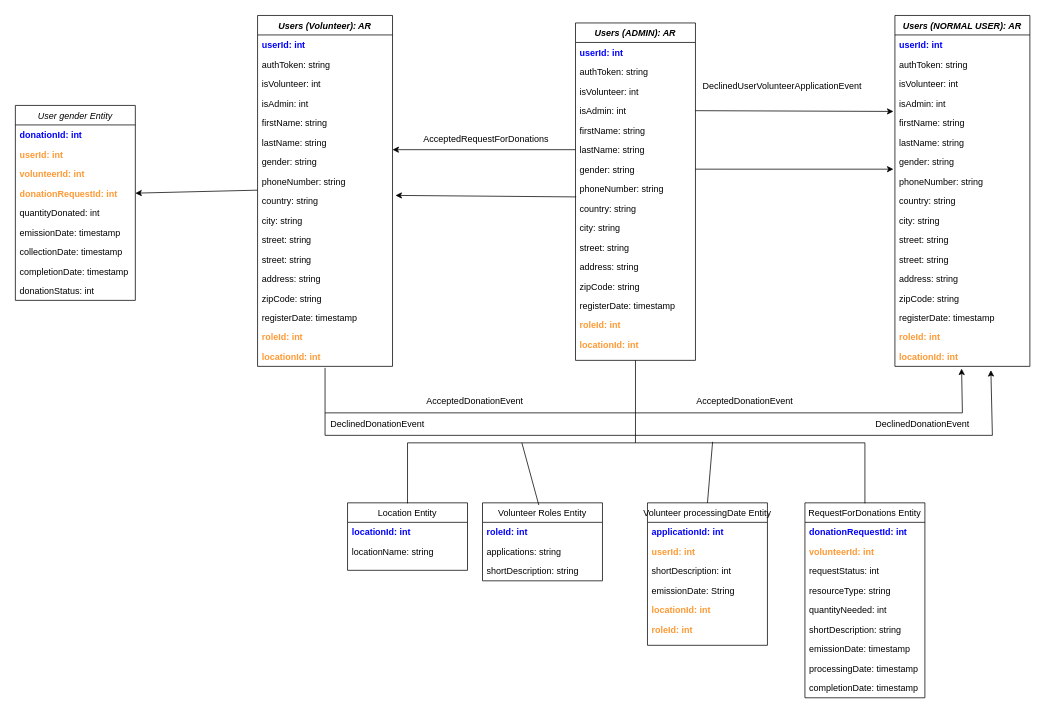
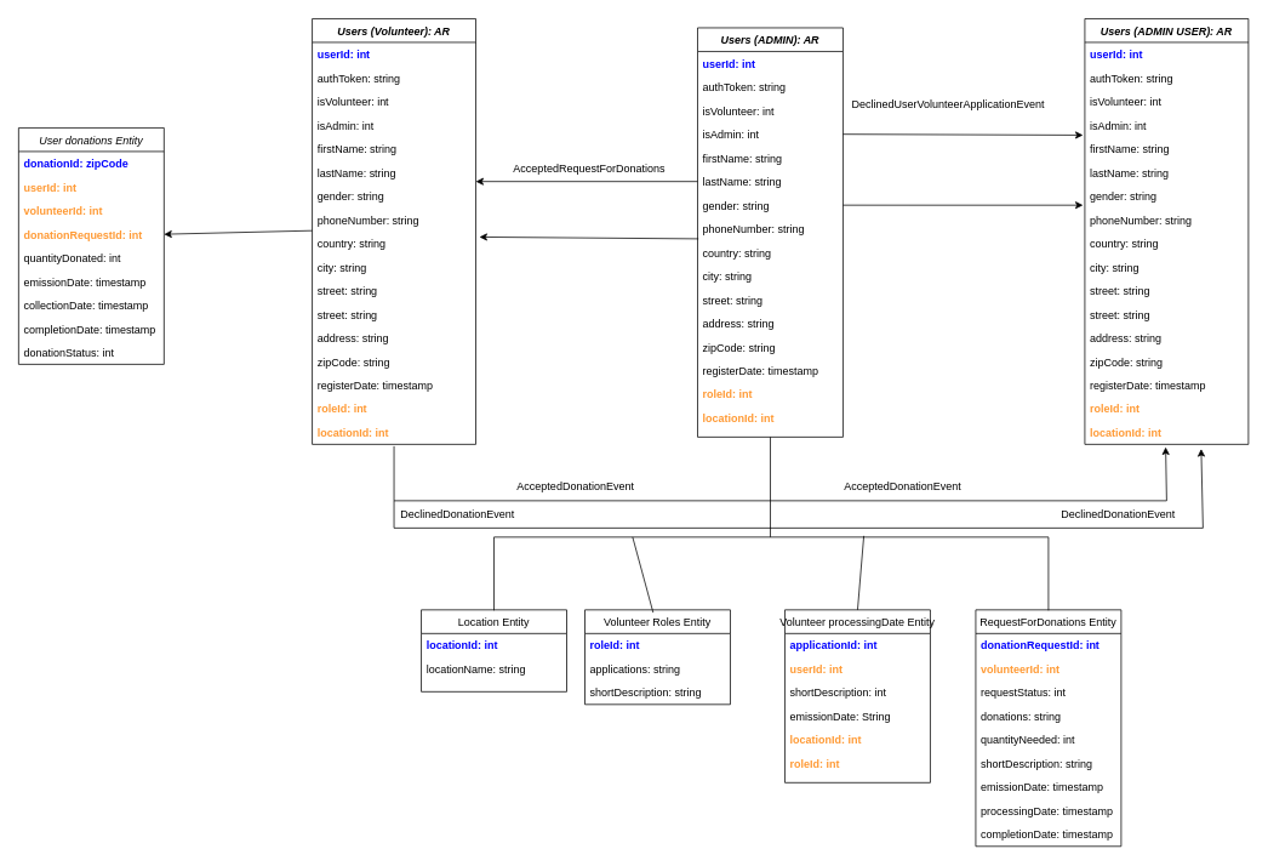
- <mxCell id="53" value="Users (NORMAL USER): AR" style="swimlane;fontStyle=3;align=center;verticalAlign=top;childLayout=stackLayout;horizontal=1;startSize=26;horizontalStack=0;resizeParent=1;resizeLast=0;collapsible=1;marginBottom=0;rounded=0;shadow=0;strokeWidth=1;" vertex="1" parent="1"><mxGeometry x="1193" y="20" width="180" height="468" as="geometry"><mxRectangle x="230" y="140" width="160" height="26" as="alternateBounds" /></mxGeometry></mxCell>
+ <mxCell id="53" value="Users (ADMIN USER): AR" style="swimlane;fontStyle=3;align=center;verticalAlign=top;childLayout=stackLayout;horizontal=1;startSize=26;horizontalStack=0;resizeParent=1;resizeLast=0;collapsible=1;marginBottom=0;rounded=0;shadow=0;strokeWidth=1;" vertex="1" parent="1"><mxGeometry x="1193" y="20" width="180" height="468" as="geometry"><mxRectangle x="230" y="140" width="160" height="26" as="alternateBounds" /></mxGeometry></mxCell>
- <mxCell id="43" value="User gender Entity" style="swimlane;fontStyle=2;align=center;verticalAlign=top;childLayout=stackLayout;horizontal=1;startSize=26;horizontalStack=0;resizeParent=1;resizeLast=0;collapsible=1;marginBottom=0;rounded=0;shadow=0;strokeWidth=1;" vertex="1" parent="1"><mxGeometry x="20" y="140" width="160" height="260" as="geometry"><mxRectangle x="230" y="140" width="160" height="26" as="alternateBounds" /></mxGeometry></mxCell>
+ <mxCell id="43" value="User donations Entity" style="swimlane;fontStyle=2;align=center;verticalAlign=top;childLayout=stackLayout;horizontal=1;startSize=26;horizontalStack=0;resizeParent=1;resizeLast=0;collapsible=1;marginBottom=0;rounded=0;shadow=0;strokeWidth=1;" vertex="1" parent="1"><mxGeometry x="20" y="140" width="160" height="260" as="geometry"><mxRectangle x="230" y="140" width="160" height="26" as="alternateBounds" /></mxGeometry></mxCell>
- <mxCell id="44" value="donationId: int" style="text;align=left;verticalAlign=top;spacingLeft=4;spacingRight=4;overflow=hidden;rotatable=0;points=[[0,0.5],[1,0.5]];portConstraint=eastwest;fontColor=#0000FF;fontStyle=1" vertex="1" parent="43"><mxGeometry y="26" width="160" height="26" as="geometry" /></mxCell>
+ <mxCell id="44" value="donationId: zipCode" style="text;align=left;verticalAlign=top;spacingLeft=4;spacingRight=4;overflow=hidden;rotatable=0;points=[[0,0.5],[1,0.5]];portConstraint=eastwest;fontColor=#0000FF;fontStyle=1" vertex="1" parent="43"><mxGeometry y="26" width="160" height="26" as="geometry" /></mxCell>
- <mxCell id="30" value="resourceType: string" style="text;align=left;verticalAlign=top;spacingLeft=4;spacingRight=4;overflow=hidden;rotatable=0;points=[[0,0.5],[1,0.5]];portConstraint=eastwest;rounded=0;shadow=0;html=0;" vertex="1" parent="26"><mxGeometry y="104" width="160" height="26" as="geometry" /></mxCell>
+ <mxCell id="30" value="donations: string" style="text;align=left;verticalAlign=top;spacingLeft=4;spacingRight=4;overflow=hidden;rotatable=0;points=[[0,0.5],[1,0.5]];portConstraint=eastwest;rounded=0;shadow=0;html=0;" vertex="1" parent="26"><mxGeometry y="104" width="160" height="26" as="geometry" /></mxCell>
